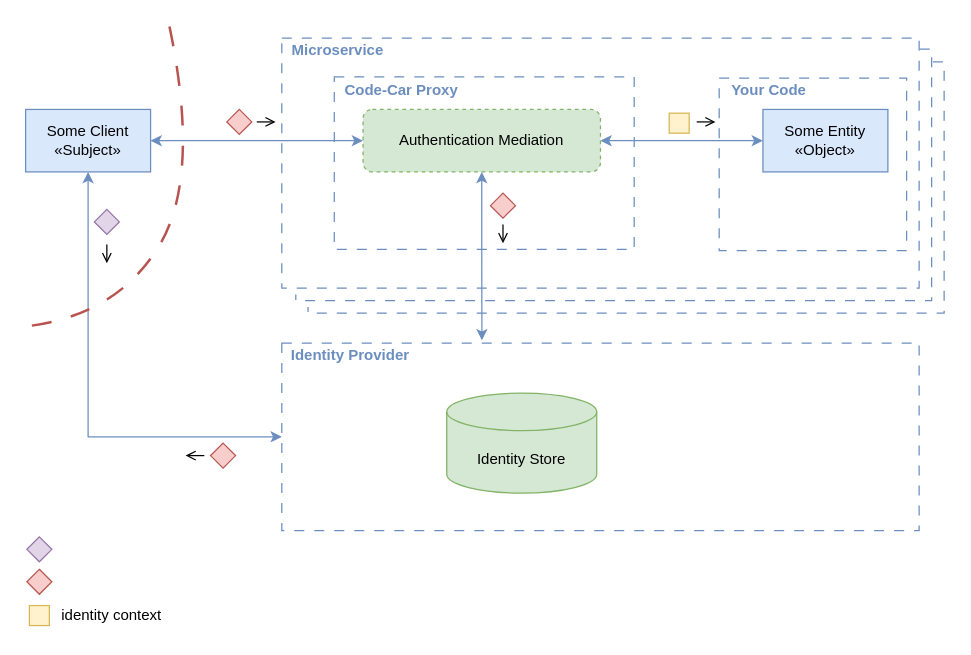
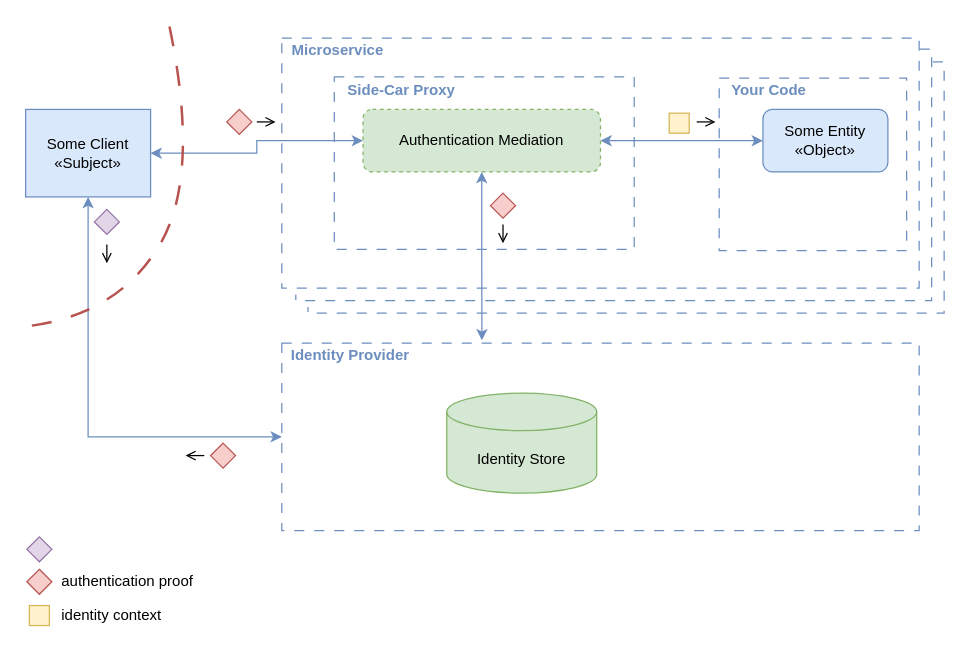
- <mxCell id="26" value="Code-Car Proxy" style="text;html=1;align=center;verticalAlign=middle;whiteSpace=wrap;rounded=0;fillColor=none;fontColor=#6C8EBF;fontStyle=1" parent="1" vertex="1"><mxGeometry x="267" y="62" width="108" height="19" as="geometry" /></mxCell>
+ <mxCell id="26" value="Side-Car Proxy" style="text;html=1;align=center;verticalAlign=middle;whiteSpace=wrap;rounded=0;fillColor=none;fontColor=#6C8EBF;fontStyle=1" parent="1" vertex="1"><mxGeometry x="267" y="62" width="108" height="19" as="geometry" /></mxCell>
- <mxCell id="10" value="Some Client&lt;br&gt;«Subject»" style="rounded=0;whiteSpace=wrap;html=1;fillColor=#dae8fc;strokeColor=#6c8ebf;" parent="1" vertex="1"><mxGeometry x="20" y="87" width="100" height="50" as="geometry" /></mxCell>
+ <mxCell id="10" value="Some Client&lt;br&gt;«Subject»" style="rounded=0;whiteSpace=wrap;html=1;fillColor=#dae8fc;strokeColor=#6c8ebf;" parent="1" vertex="1"><mxGeometry x="20" y="87" width="100" height="70" as="geometry" /></mxCell>
- <mxCell id="11" value="Some Entity&lt;br&gt;«Object»" style="rounded=0;whiteSpace=wrap;html=1;fillColor=#dae8fc;strokeColor=#6c8ebf;" parent="1" vertex="1"><mxGeometry x="610" y="87" width="100" height="50" as="geometry" /></mxCell>
+ <mxCell id="11" value="Some Entity&lt;br&gt;«Object»" style="whiteSpace=wrap;html=1;fillColor=#dae8fc;strokeColor=#6c8ebf;rounded=1;" parent="1" vertex="1"><mxGeometry x="610" y="87" width="100" height="50" as="geometry" /></mxCell>
+ <mxCell id="19" value="authentication proof" style="text;html=1;align=left;verticalAlign=middle;whiteSpace=wrap;rounded=0;" parent="1" vertex="1"><mxGeometry x="47" y="455" width="145" height="20" as="geometry" /></mxCell>
